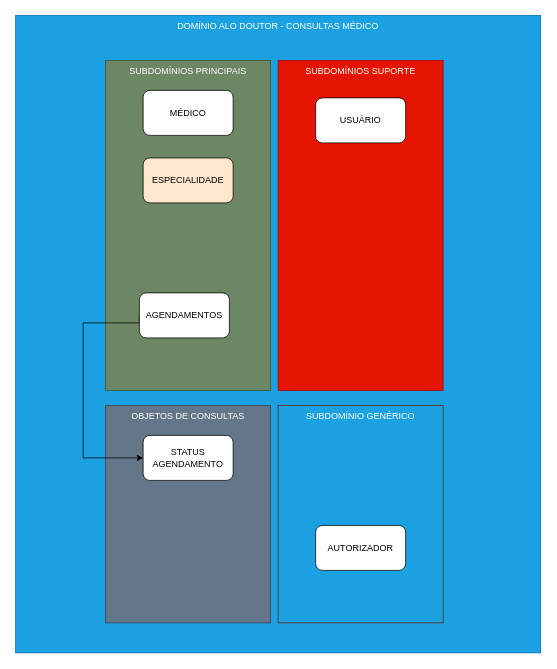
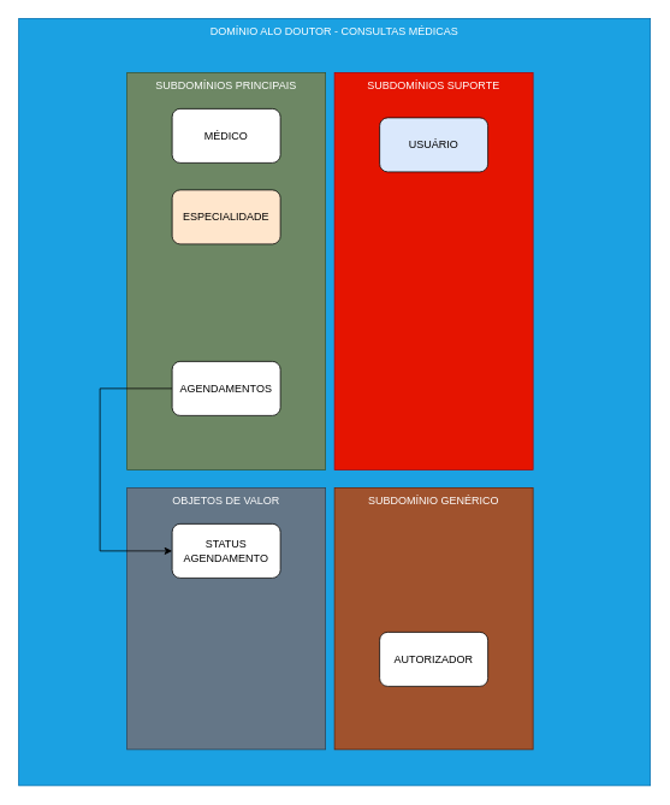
- <mxCell id="2" value="DOMÍNIO ALO DOUTOR - CONSULTAS MÉDICO" style="rounded=0;whiteSpace=wrap;html=1;verticalAlign=top;fillColor=#1ba1e2;strokeColor=#006EAF;fontColor=#ffffff;" parent="1" vertex="1"><mxGeometry x="20" y="20" width="700" height="850" as="geometry" /></mxCell>
+ <mxCell id="2" value="DOMÍNIO ALO DOUTOR - CONSULTAS MÉDICAS" style="rounded=0;whiteSpace=wrap;html=1;verticalAlign=top;fillColor=#1ba1e2;strokeColor=#006EAF;fontColor=#ffffff;" parent="1" vertex="1"><mxGeometry x="20" y="20" width="700" height="850" as="geometry" /></mxCell>
- <mxCell id="12" value="USUÁRIO" style="rounded=1;whiteSpace=wrap;html=1;" parent="1" vertex="1"><mxGeometry x="420" y="130" width="120" height="60" as="geometry" /></mxCell>
+ <mxCell id="12" value="USUÁRIO" style="rounded=1;whiteSpace=wrap;html=1;fillColor=#dae8fc;" parent="1" vertex="1"><mxGeometry x="420" y="130" width="120" height="60" as="geometry" /></mxCell>
- <mxCell id="8" value="AGENDAMENTOS" style="rounded=1;whiteSpace=wrap;html=1;" parent="1" vertex="1"><mxGeometry x="185" y="390" width="120" height="60" as="geometry" /></mxCell>
+ <mxCell id="8" value="AGENDAMENTOS" style="rounded=1;whiteSpace=wrap;html=1;" parent="1" vertex="1"><mxGeometry x="190" y="400" width="120" height="60" as="geometry" /></mxCell>
- <mxCell id="3" value="OBJETOS DE CONSULTAS" style="rounded=0;whiteSpace=wrap;html=1;verticalAlign=top;fillColor=#647687;fontColor=#ffffff;strokeColor=#314354;" parent="1" vertex="1"><mxGeometry x="140" y="540" width="220" height="290" as="geometry" /></mxCell>
+ <mxCell id="3" value="OBJETOS DE VALOR" style="rounded=0;whiteSpace=wrap;html=1;verticalAlign=top;fillColor=#647687;fontColor=#ffffff;strokeColor=#314354;" parent="1" vertex="1"><mxGeometry x="140" y="540" width="220" height="290" as="geometry" /></mxCell>
- <mxCell id="10" value="SUBDOMÍNIO GENÉRICO" style="rounded=0;whiteSpace=wrap;html=1;verticalAlign=top;fillColor=#1ba1e2;fontColor=#ffffff;strokeColor=#6D1F00;" parent="1" vertex="1"><mxGeometry x="370" y="540" width="220" height="290" as="geometry" /></mxCell>
+ <mxCell id="10" value="SUBDOMÍNIO GENÉRICO" style="rounded=0;whiteSpace=wrap;html=1;verticalAlign=top;fillColor=#a0522d;fontColor=#ffffff;strokeColor=#6D1F00;" parent="1" vertex="1"><mxGeometry x="370" y="540" width="220" height="290" as="geometry" /></mxCell>
